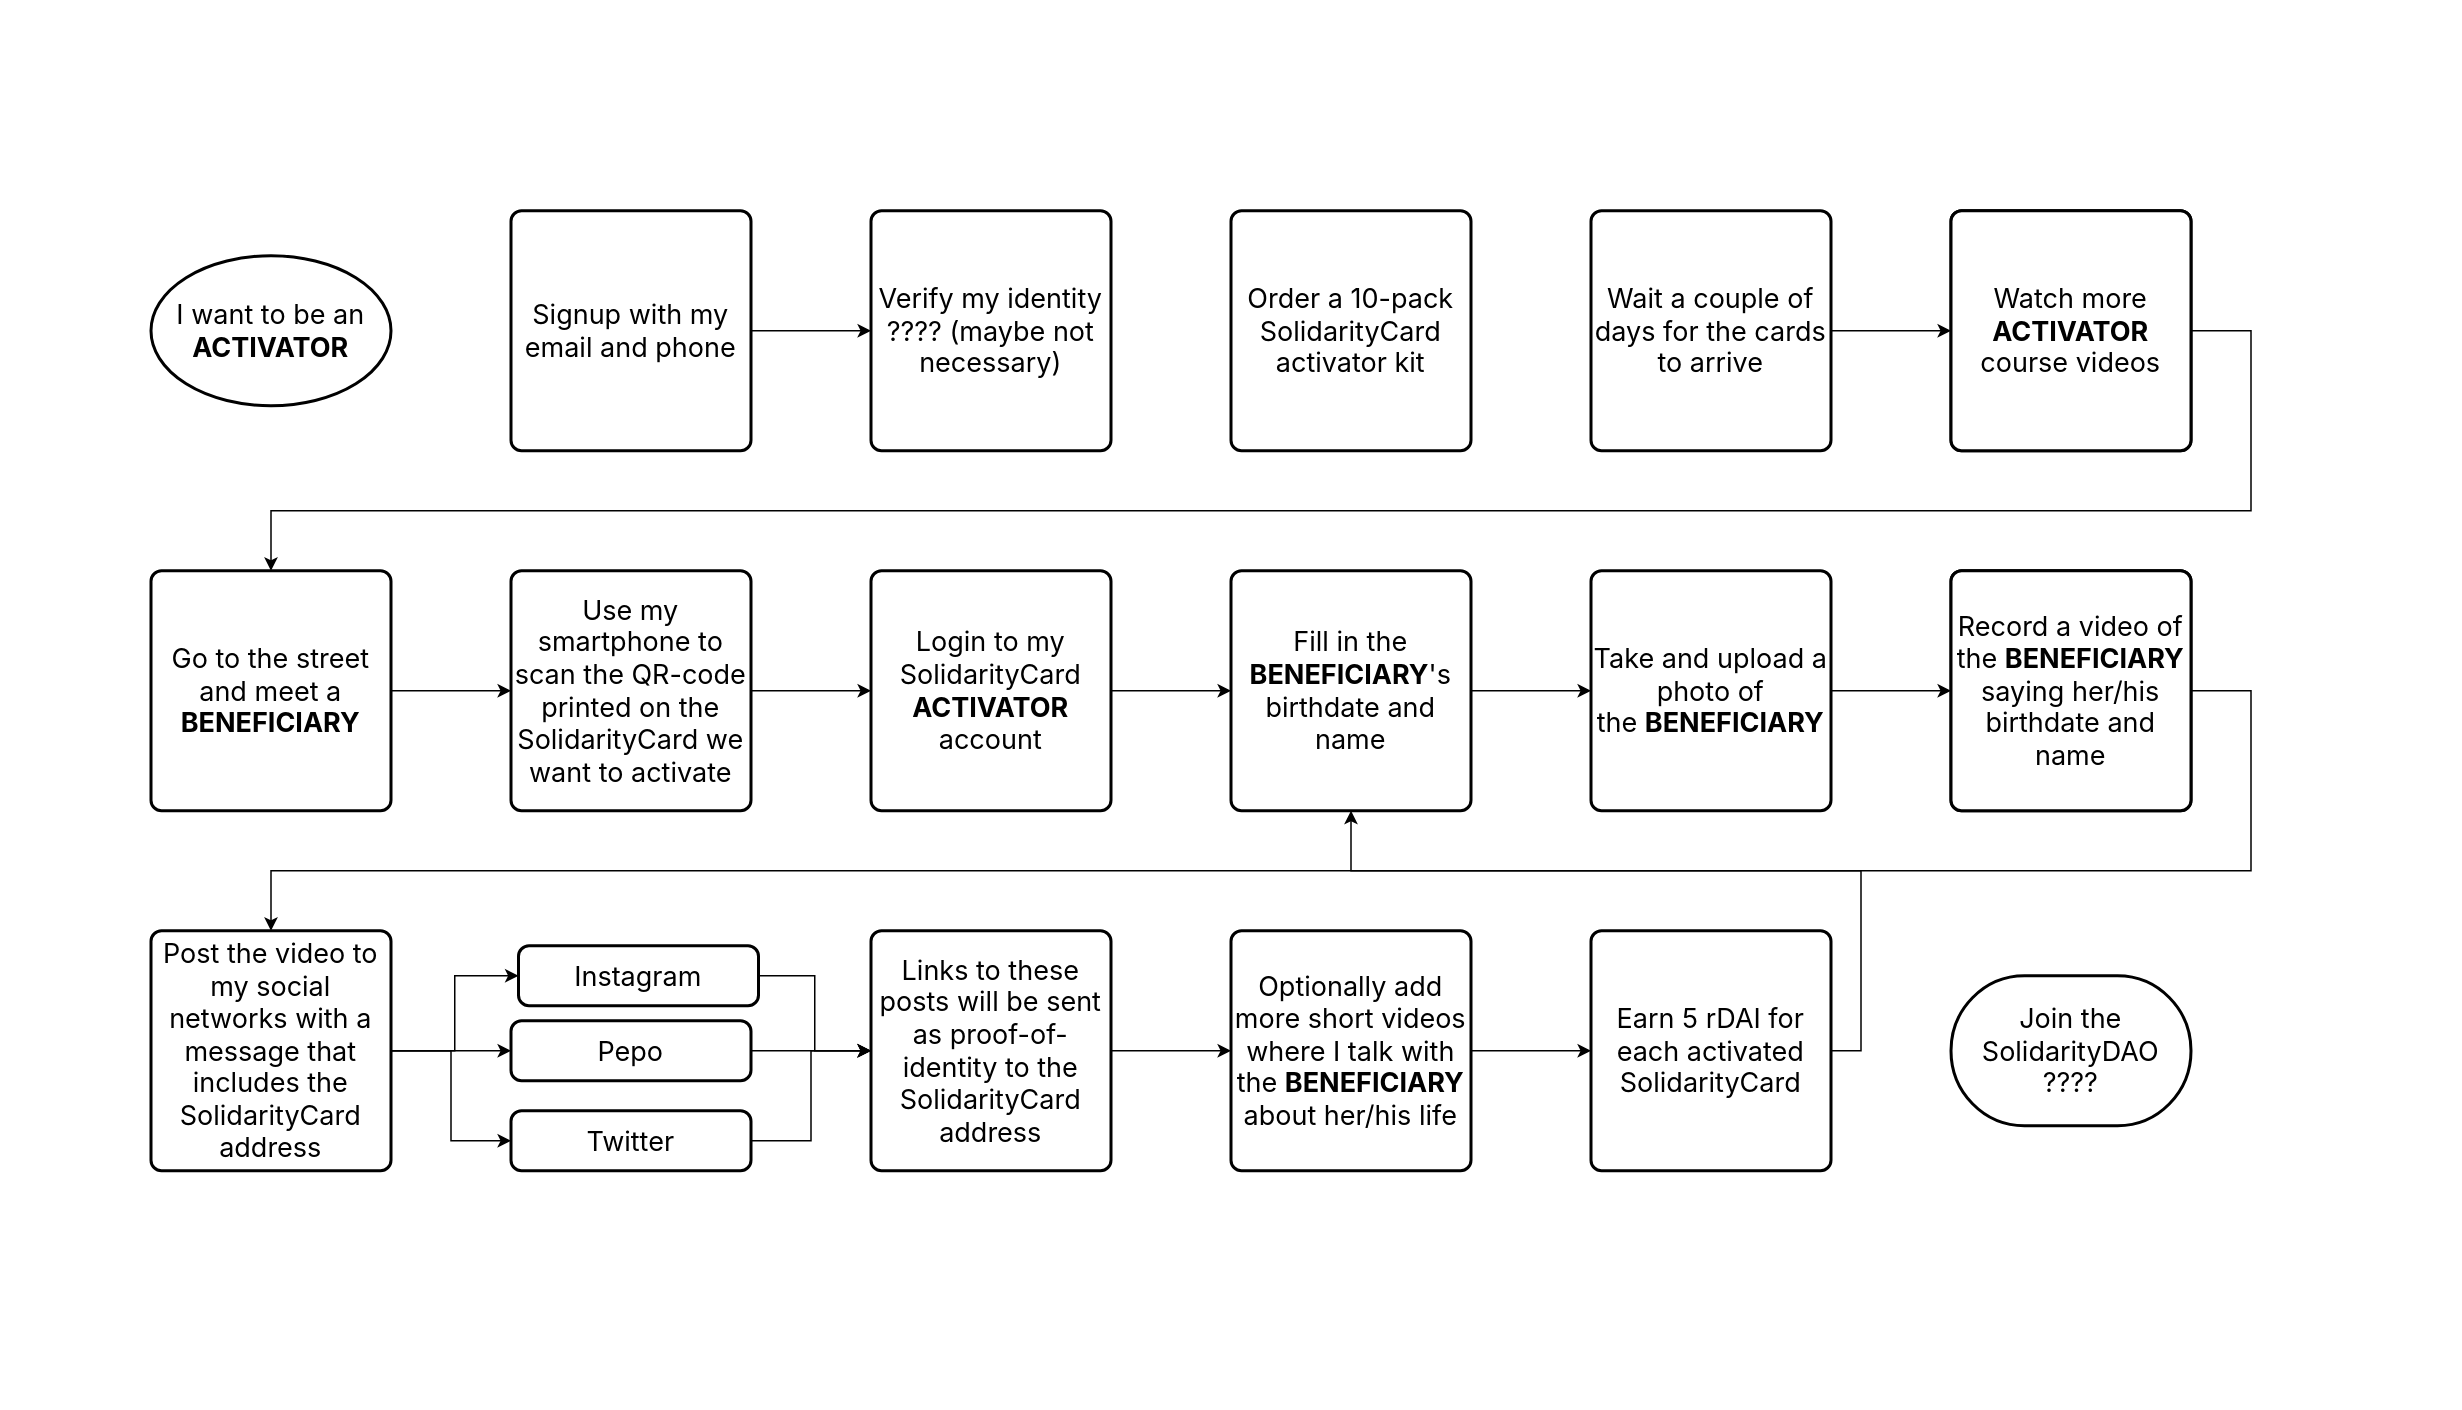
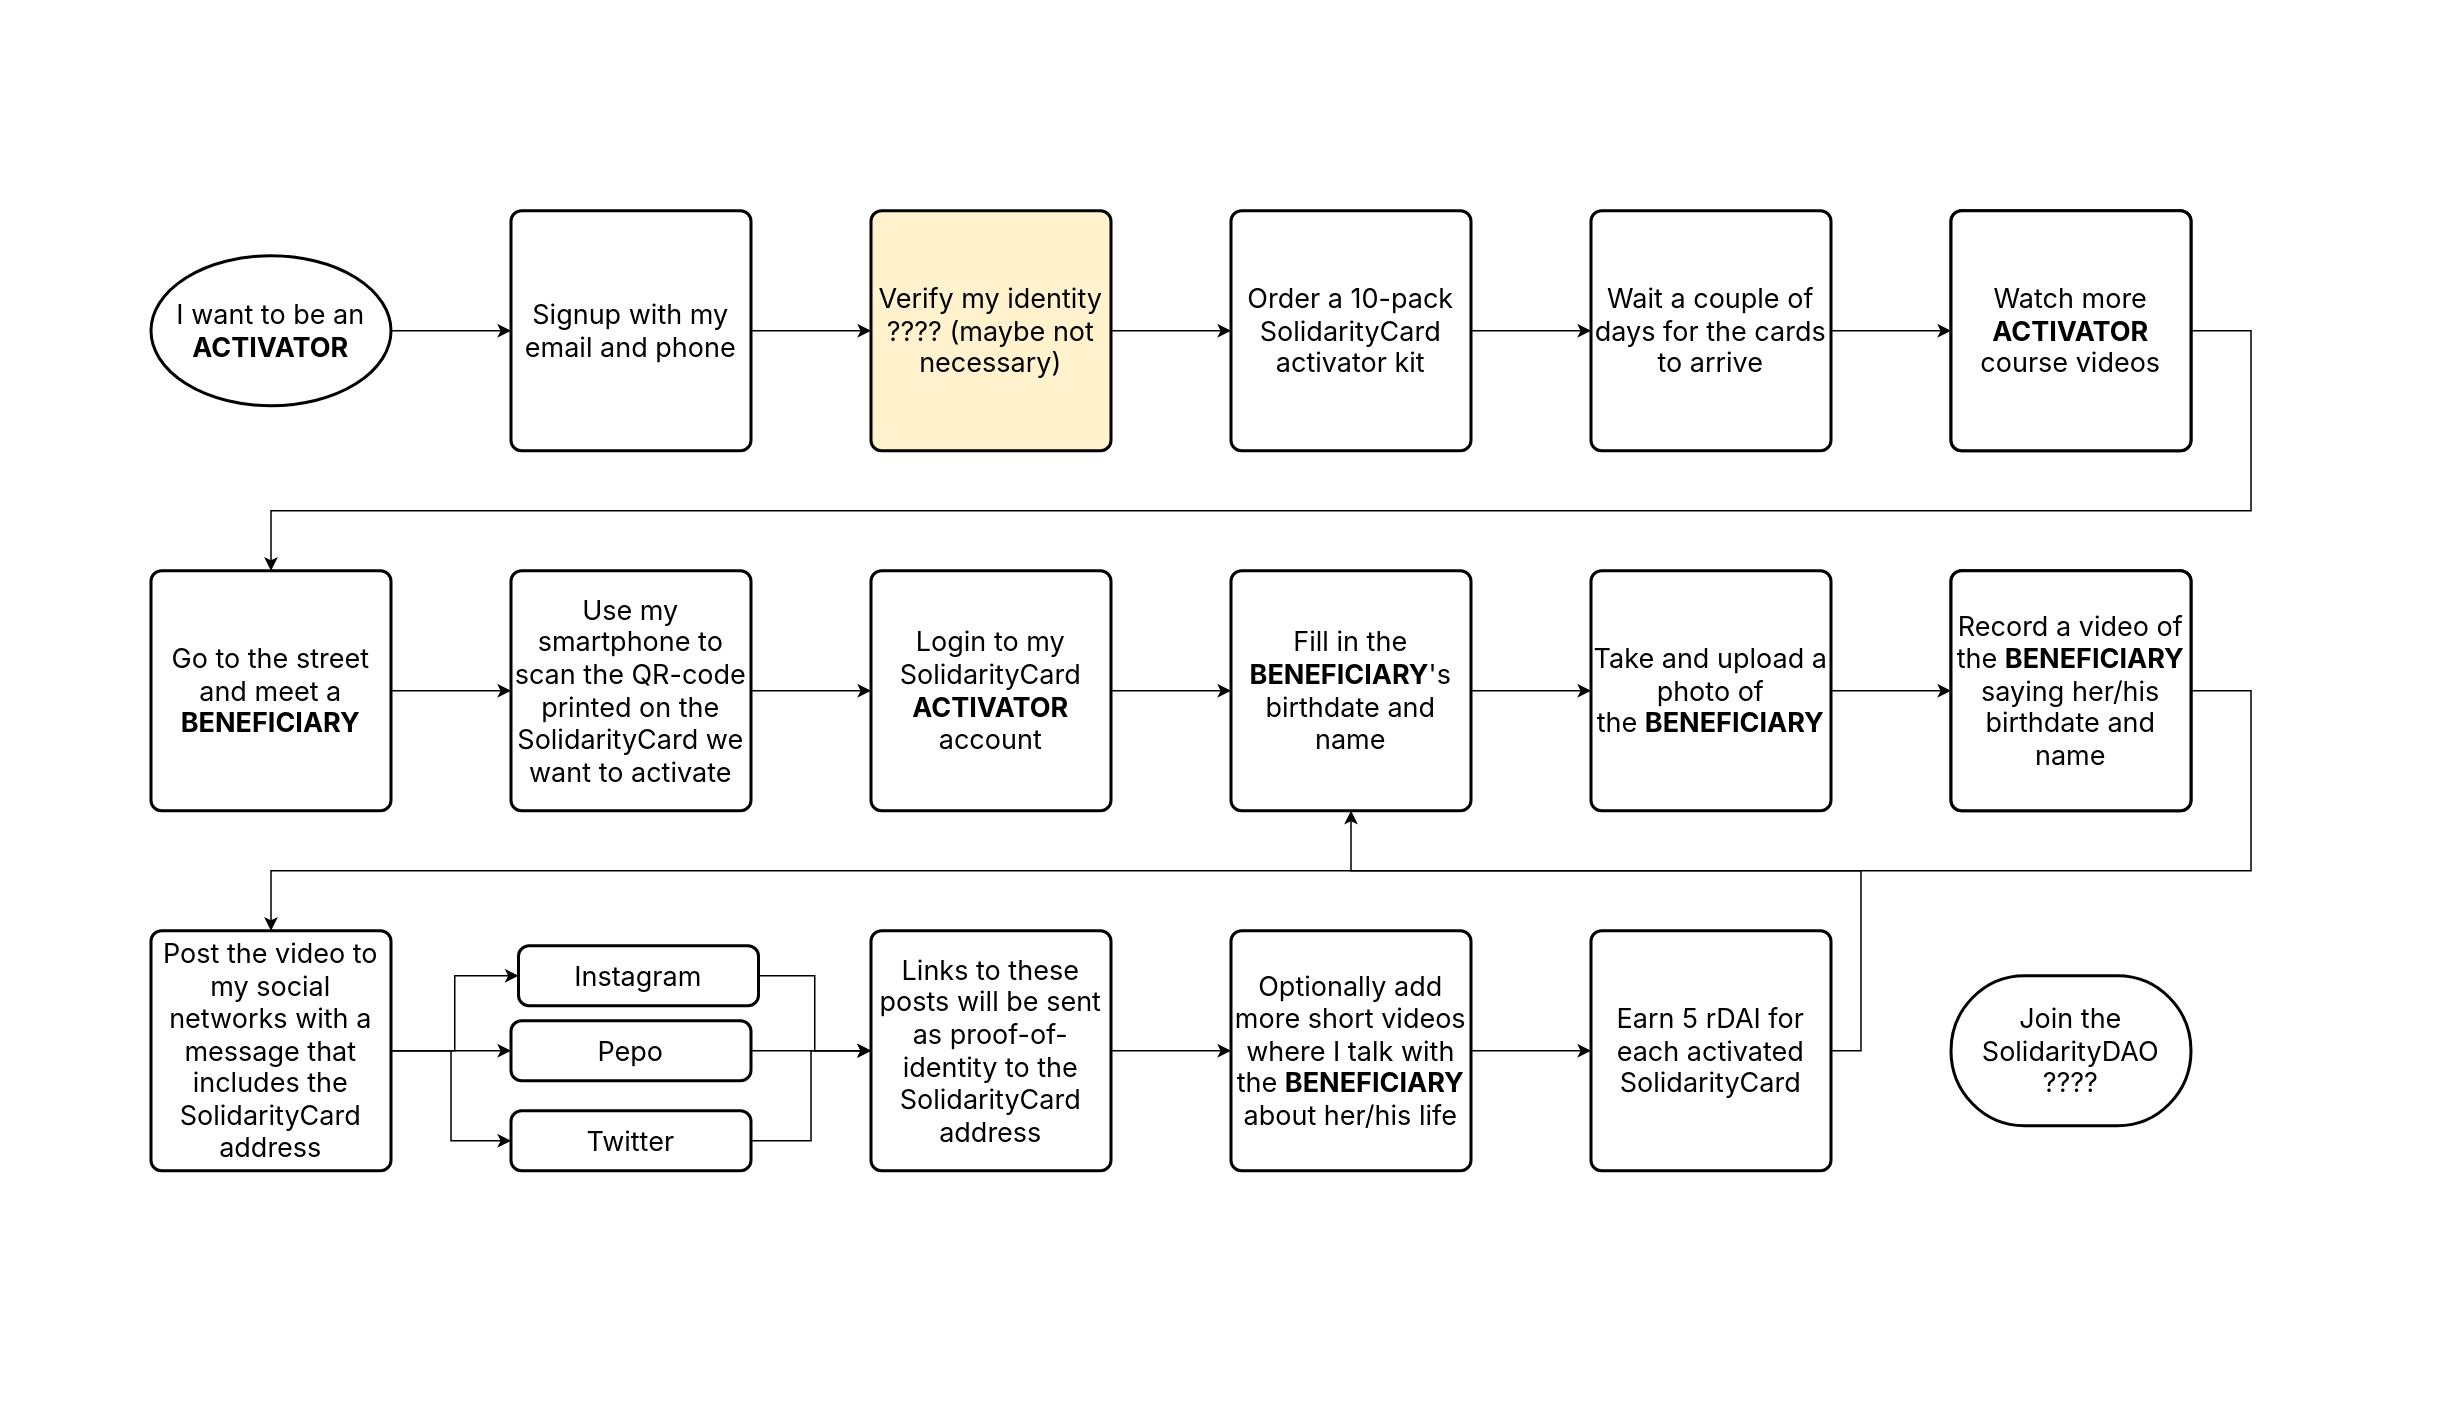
+ <mxCell id="44" style="edgeStyle=orthogonalEdgeStyle;rounded=0;orthogonalLoop=1;jettySize=auto;html=1;exitX=1;exitY=0.5;exitDx=0;exitDy=0;exitPerimeter=0;entryX=0;entryY=0.5;entryDx=0;entryDy=0;fontFamily=SF Pro Text;fontSize=18;" parent="1" source="45" target="4" edge="1"><mxGeometry relative="1" as="geometry" /></mxCell>
- <mxCell id="6" value="Verify my identity ???? (maybe not necessary)" style="rounded=1;whiteSpace=wrap;html=1;absoluteArcSize=1;arcSize=14;strokeWidth=2;shadow=0;fontFamily=SF Pro Text;fontSize=18;" parent="1" vertex="1"><mxGeometry x="580" y="140" width="160" height="160" as="geometry" /></mxCell>
+ <mxCell id="6" value="Verify my identity ???? (maybe not necessary)" style="rounded=1;whiteSpace=wrap;html=1;absoluteArcSize=1;arcSize=14;strokeWidth=2;shadow=0;fontFamily=SF Pro Text;fontSize=18;fillColor=#fff2cc;" parent="1" vertex="1"><mxGeometry x="580" y="140" width="160" height="160" as="geometry" /></mxCell>
+ <mxCell id="5" value="" style="edgeStyle=orthogonalEdgeStyle;rounded=0;orthogonalLoop=1;jettySize=auto;html=1;fontFamily=SF Pro Text;fontSize=18;" parent="1" source="6" target="8" edge="1"><mxGeometry relative="1" as="geometry" /></mxCell>
+ <mxCell id="7" value="" style="edgeStyle=orthogonalEdgeStyle;rounded=0;orthogonalLoop=1;jettySize=auto;html=1;fontFamily=SF Pro Text;fontSize=18;" parent="1" source="8" target="10" edge="1"><mxGeometry relative="1" as="geometry" /></mxCell>
